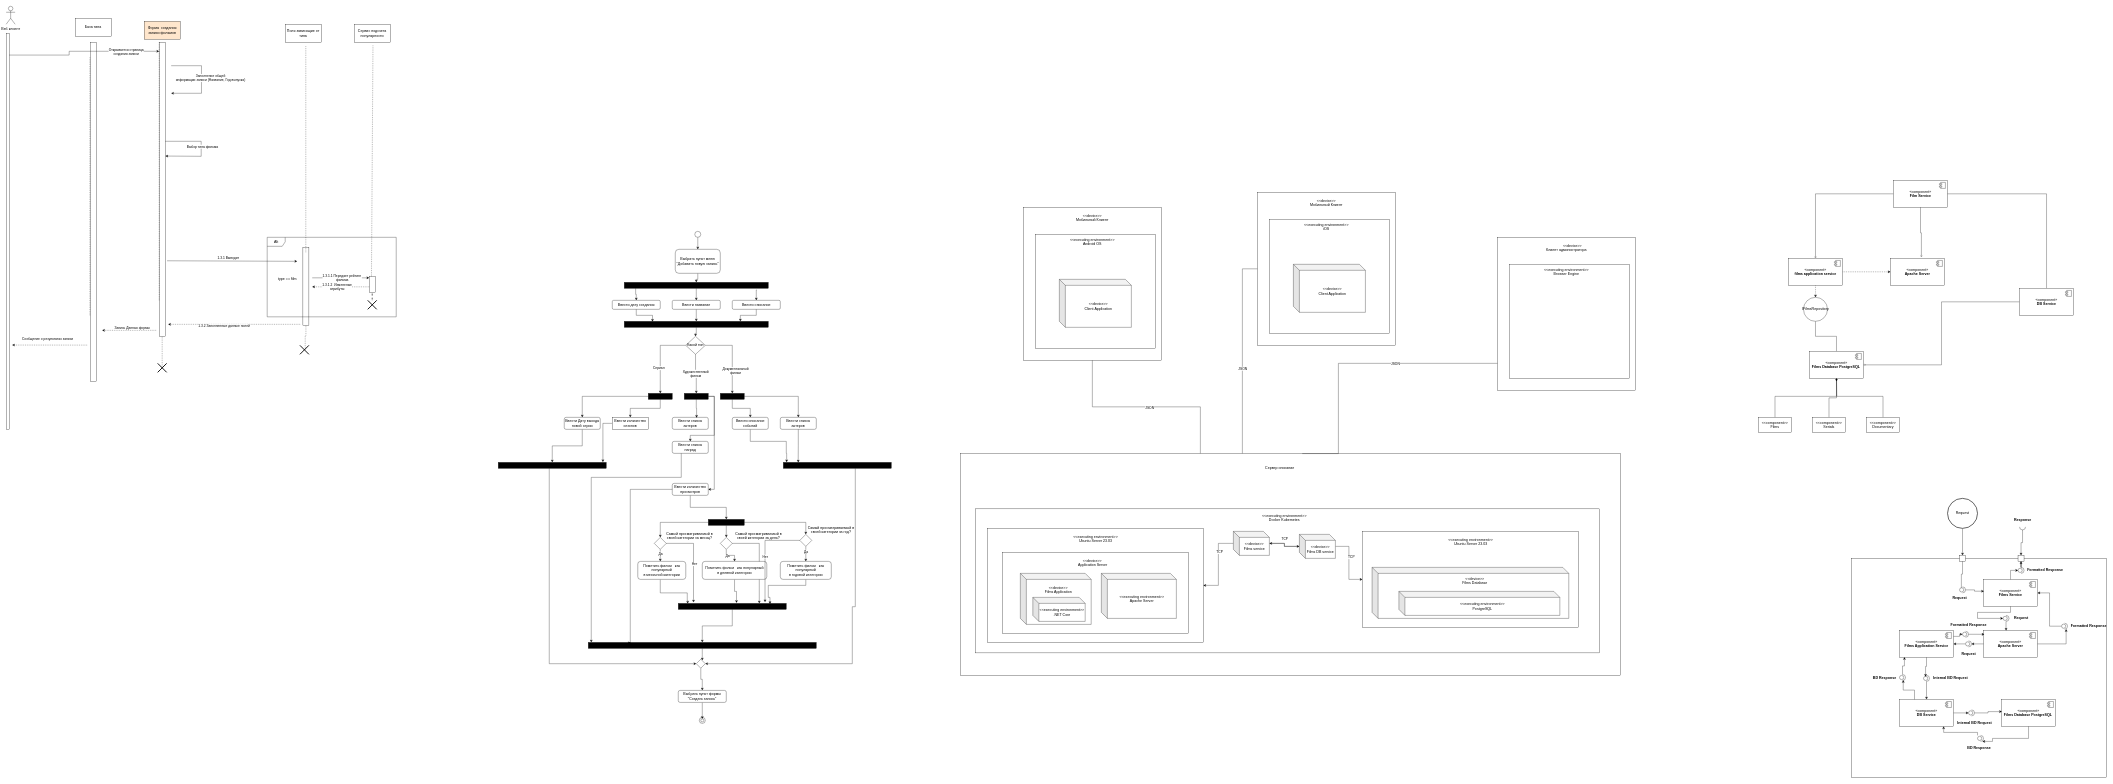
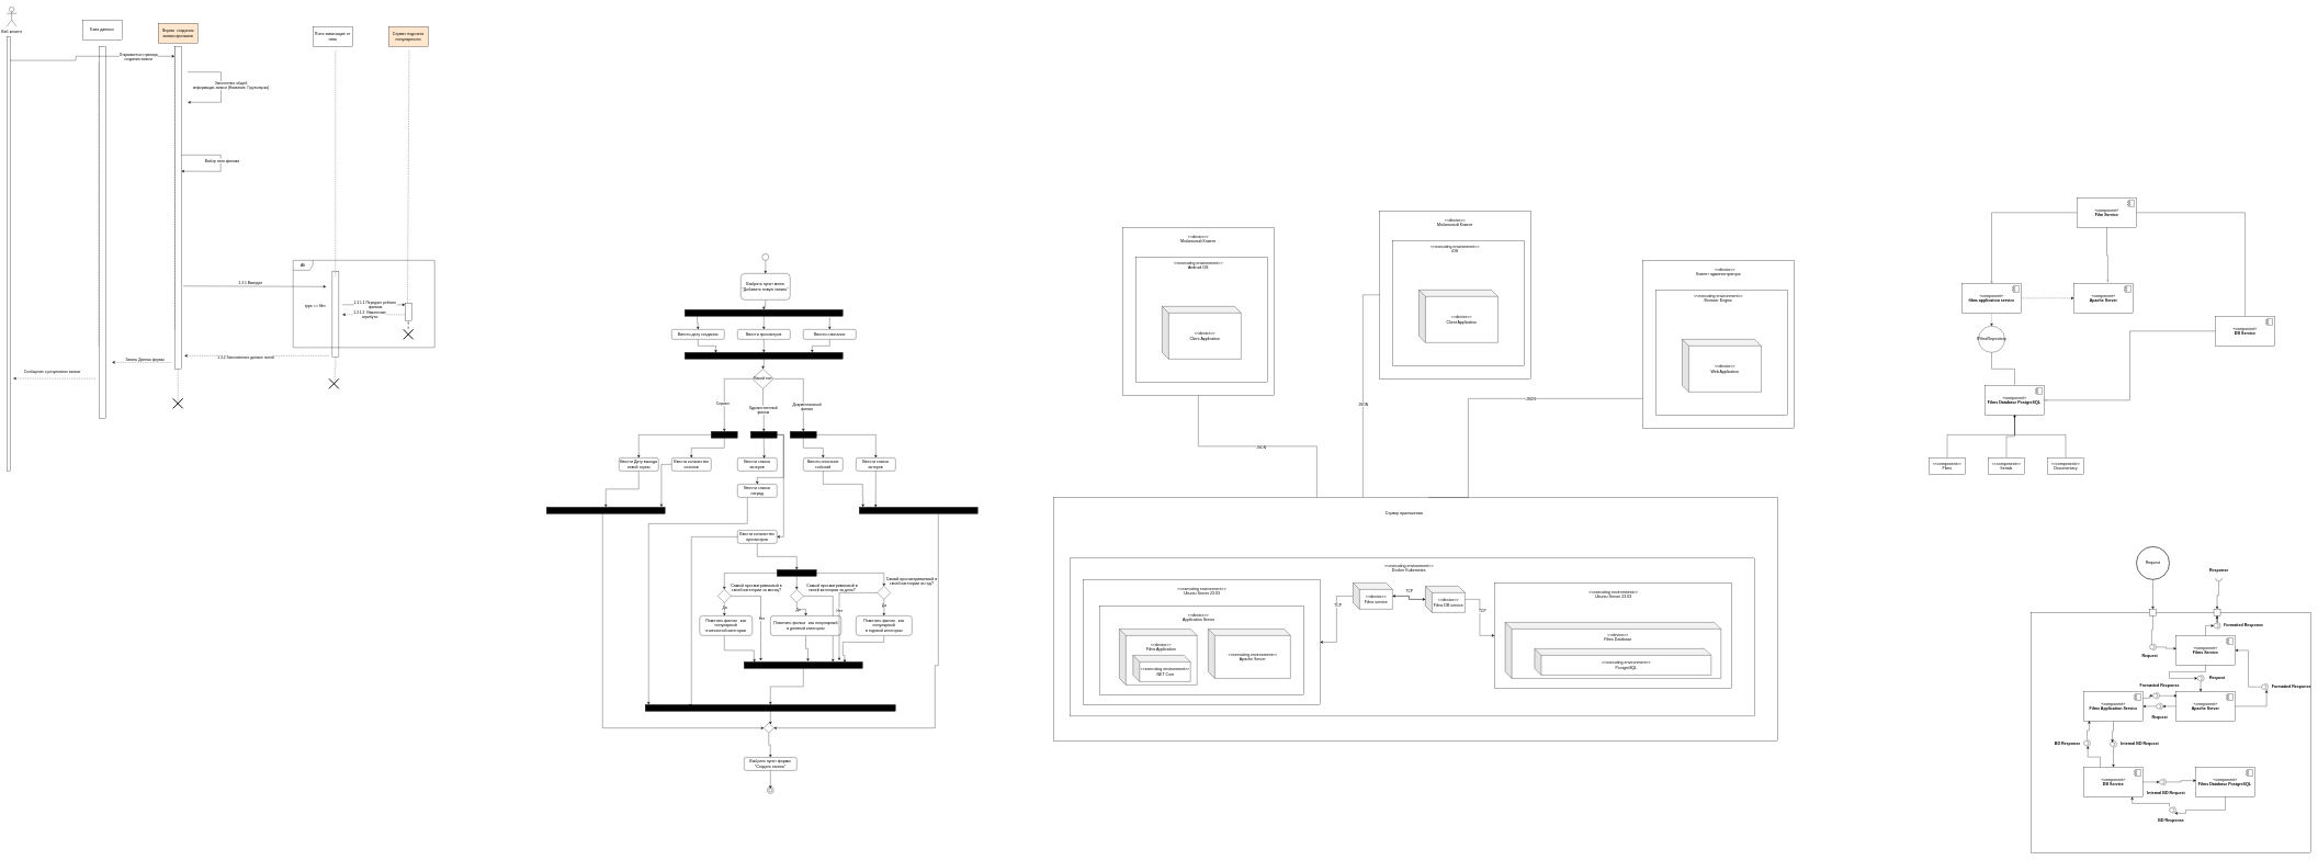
- <mxCell id="252" value="База типа" style="rounded=0;whiteSpace=wrap;html=1;" parent="1" vertex="1"><mxGeometry x="250" y="60" width="120" height="60" as="geometry" /></mxCell>
+ <mxCell id="252" value="База данных" style="rounded=0;whiteSpace=wrap;html=1;" parent="1" vertex="1"><mxGeometry x="250" y="60" width="120" height="60" as="geometry" /></mxCell>
- <mxCell id="242" value="Сервис подсчета популярности" style="rounded=0;whiteSpace=wrap;html=1;" parent="1" vertex="1"><mxGeometry x="1180" y="80" width="120" height="60" as="geometry" /></mxCell>
+ <mxCell id="242" value="Сервис подсчета популярности" style="rounded=0;whiteSpace=wrap;html=1;fillColor=#ffe6cc;" parent="1" vertex="1"><mxGeometry x="1180" y="80" width="120" height="60" as="geometry" /></mxCell>
- <mxCell id="30" value="Ввести название" style="rounded=1;whiteSpace=wrap;html=1;" parent="1" vertex="1"><mxGeometry x="2240" y="1000" width="160" height="30" as="geometry" /></mxCell>
+ <mxCell id="30" value="Ввести просмотров" style="rounded=1;whiteSpace=wrap;html=1;" parent="1" vertex="1"><mxGeometry x="2240" y="1000" width="160" height="30" as="geometry" /></mxCell>
+ <mxCell id="125" value="&amp;lt;&amp;lt;device&amp;gt;&amp;gt;&lt;br&gt;Web Application" style="shape=cube;whiteSpace=wrap;html=1;boundedLbl=1;backgroundOutline=1;darkOpacity=0.05;darkOpacity2=0.1;" parent="1" vertex="1"><mxGeometry x="5110" y="1030" width="240" height="160" as="geometry" /></mxCell>
- <mxCell id="38" value="Ввести количество сезонов" style="whiteSpace=wrap;html=1;rounded=0;" parent="1" vertex="1"><mxGeometry x="2040" y="1390" width="120" height="40" as="geometry" /></mxCell>
+ <mxCell id="38" value="Ввести количество сезонов" style="rounded=1;whiteSpace=wrap;html=1;" parent="1" vertex="1"><mxGeometry x="2040" y="1390" width="120" height="40" as="geometry" /></mxCell>
- <mxCell id="106" value="Сервер описание" style="text;html=1;strokeColor=none;fillColor=none;align=center;verticalAlign=middle;whiteSpace=wrap;rounded=0;" parent="1" vertex="1"><mxGeometry x="4200" y="1545" width="130" height="30" as="geometry" /></mxCell>
+ <mxCell id="106" value="Сервер приложения" style="text;html=1;strokeColor=none;fillColor=none;align=center;verticalAlign=middle;whiteSpace=wrap;rounded=0;" parent="1" vertex="1"><mxGeometry x="4200" y="1545" width="130" height="30" as="geometry" /></mxCell>
